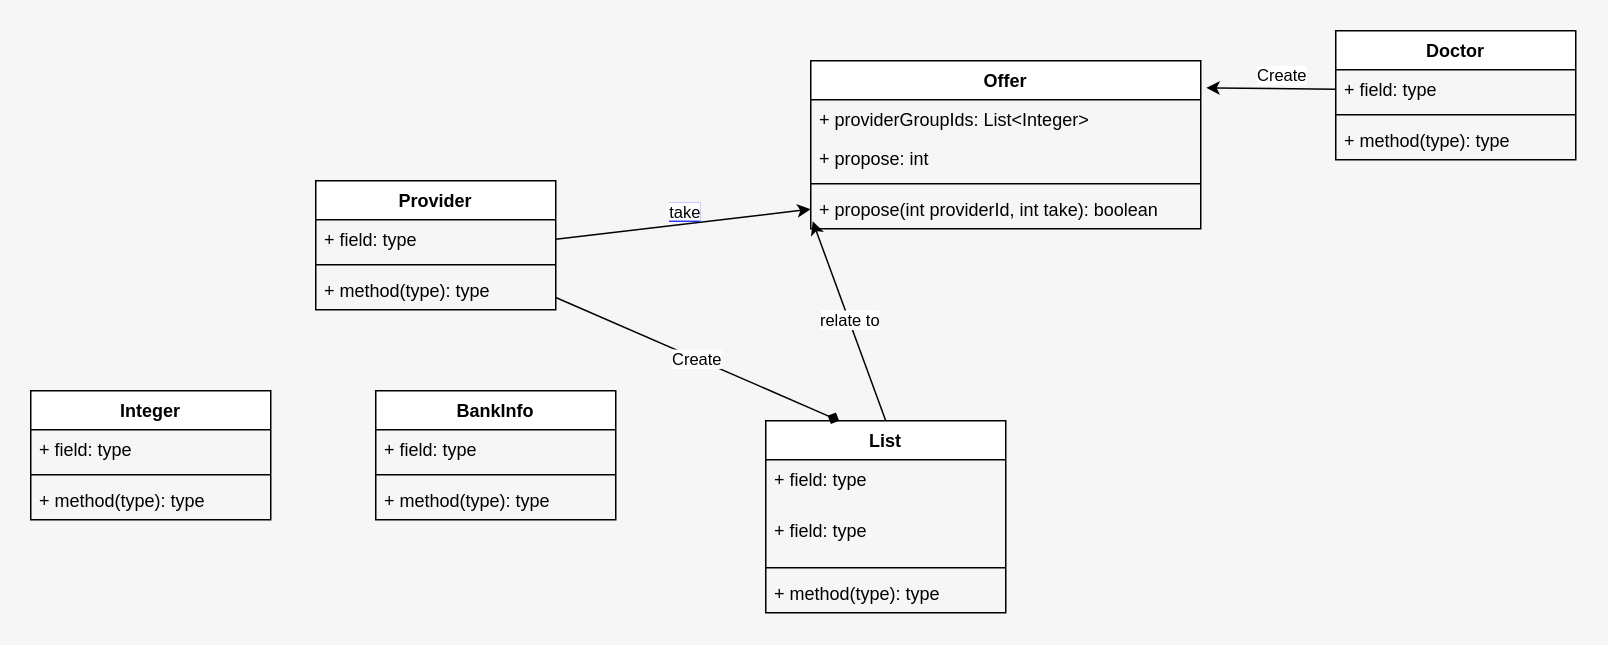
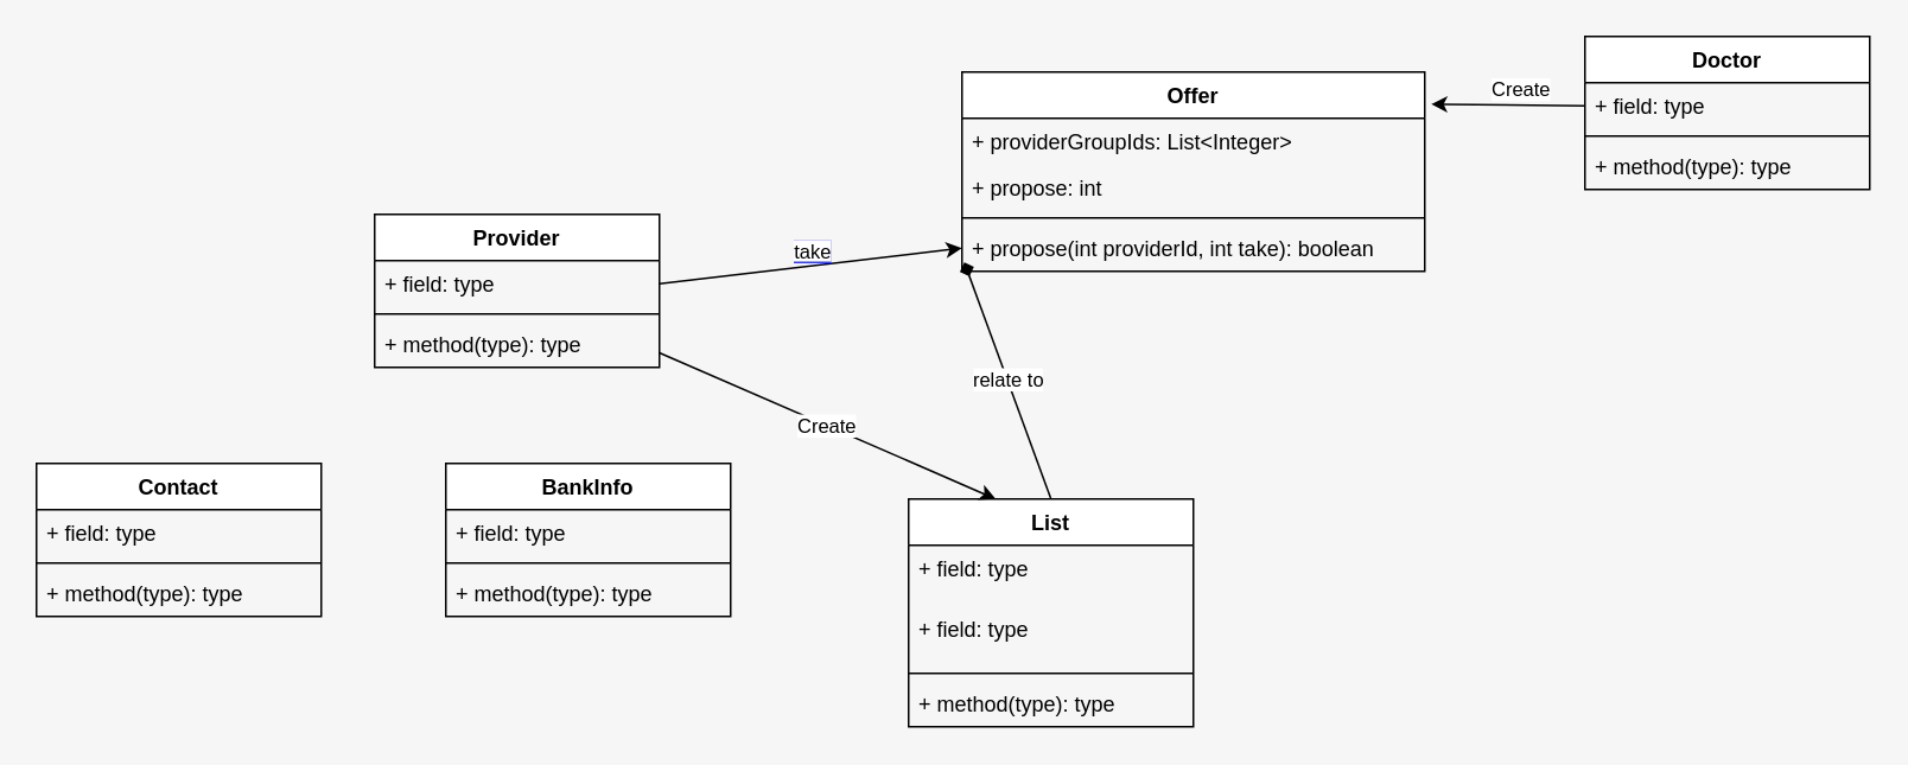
- <mxCell id="17" value="relate to" style="edgeStyle=none;rounded=0;orthogonalLoop=1;jettySize=auto;html=1;exitX=0.5;exitY=0;exitDx=0;exitDy=0;labelBackgroundColor=#ffffff;entryX=0.005;entryY=0.808;entryDx=0;entryDy=0;entryPerimeter=0;" parent="1" source="18" target="6" edge="1"><mxGeometry relative="1" as="geometry" /></mxCell>
+ <mxCell id="17" value="relate to" style="edgeStyle=none;rounded=0;orthogonalLoop=1;jettySize=auto;html=1;exitX=0.5;exitY=0;exitDx=0;exitDy=0;labelBackgroundColor=#ffffff;entryX=0.005;entryY=0.808;entryDx=0;entryDy=0;entryPerimeter=0;endArrow=diamond;" parent="1" source="18" target="6" edge="1"><mxGeometry relative="1" as="geometry" /></mxCell>
- <mxCell id="25" value="Integer" style="swimlane;fontStyle=1;align=center;verticalAlign=top;childLayout=stackLayout;horizontal=1;startSize=26;horizontalStack=0;resizeParent=1;resizeParentMax=0;resizeLast=0;collapsible=1;marginBottom=0;" parent="1" vertex="1"><mxGeometry x="20" y="260" width="160" height="86" as="geometry" /></mxCell>
+ <mxCell id="25" value="Contact" style="swimlane;fontStyle=1;align=center;verticalAlign=top;childLayout=stackLayout;horizontal=1;startSize=26;horizontalStack=0;resizeParent=1;resizeParentMax=0;resizeLast=0;collapsible=1;marginBottom=0;" parent="1" vertex="1"><mxGeometry x="20" y="260" width="160" height="86" as="geometry" /></mxCell>
- <mxCell id="24" value="Create" style="edgeStyle=none;rounded=0;orthogonalLoop=1;jettySize=auto;html=1;labelBackgroundColor=#ffffff;entryX=0.306;entryY=0;entryDx=0;entryDy=0;entryPerimeter=0;endArrow=diamond;" parent="1" source="7" target="18" edge="1"><mxGeometry relative="1" as="geometry"><mxPoint x="450" y="270" as="targetPoint" /></mxGeometry></mxCell>
+ <mxCell id="24" value="Create" style="edgeStyle=none;rounded=0;orthogonalLoop=1;jettySize=auto;html=1;labelBackgroundColor=#ffffff;entryX=0.306;entryY=0;entryDx=0;entryDy=0;entryPerimeter=0;" parent="1" source="7" target="18" edge="1"><mxGeometry relative="1" as="geometry"><mxPoint x="450" y="270" as="targetPoint" /></mxGeometry></mxCell>
